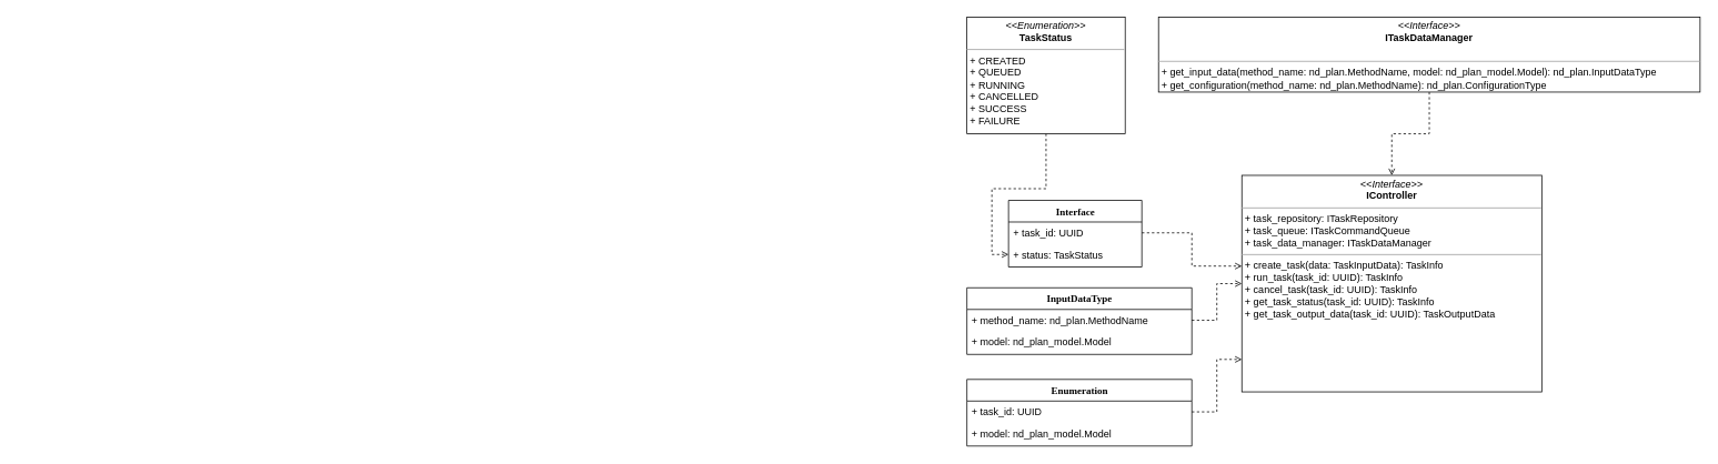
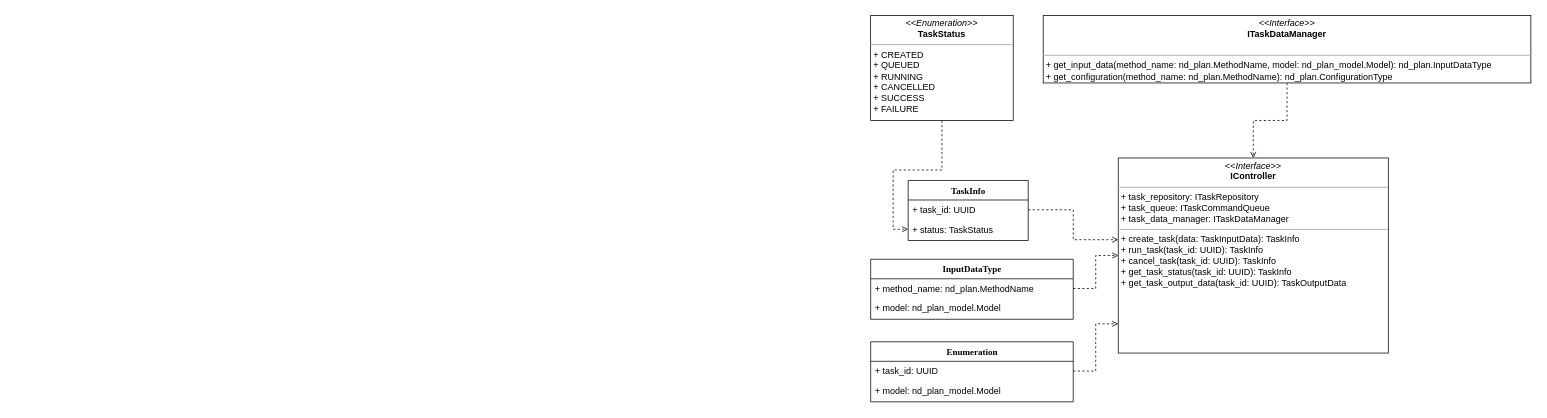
- <mxCell id="5" value="Interface" style="swimlane;html=1;fontStyle=1;align=center;verticalAlign=top;childLayout=stackLayout;horizontal=1;startSize=26;horizontalStack=0;resizeParent=1;resizeLast=0;collapsible=1;marginBottom=0;swimlaneFillColor=#ffffff;rounded=0;shadow=0;comic=0;labelBackgroundColor=none;strokeWidth=1;fillColor=none;fontFamily=Verdana;fontSize=12" vertex="1" parent="1"><mxGeometry x="1210" y="240" width="160" height="80" as="geometry" /></mxCell>
+ <mxCell id="5" value="TaskInfo" style="swimlane;html=1;fontStyle=1;align=center;verticalAlign=top;childLayout=stackLayout;horizontal=1;startSize=26;horizontalStack=0;resizeParent=1;resizeLast=0;collapsible=1;marginBottom=0;swimlaneFillColor=#ffffff;rounded=0;shadow=0;comic=0;labelBackgroundColor=none;strokeWidth=1;fillColor=none;fontFamily=Verdana;fontSize=12" vertex="1" parent="1"><mxGeometry x="1210" y="240" width="160" height="80" as="geometry" /></mxCell>
